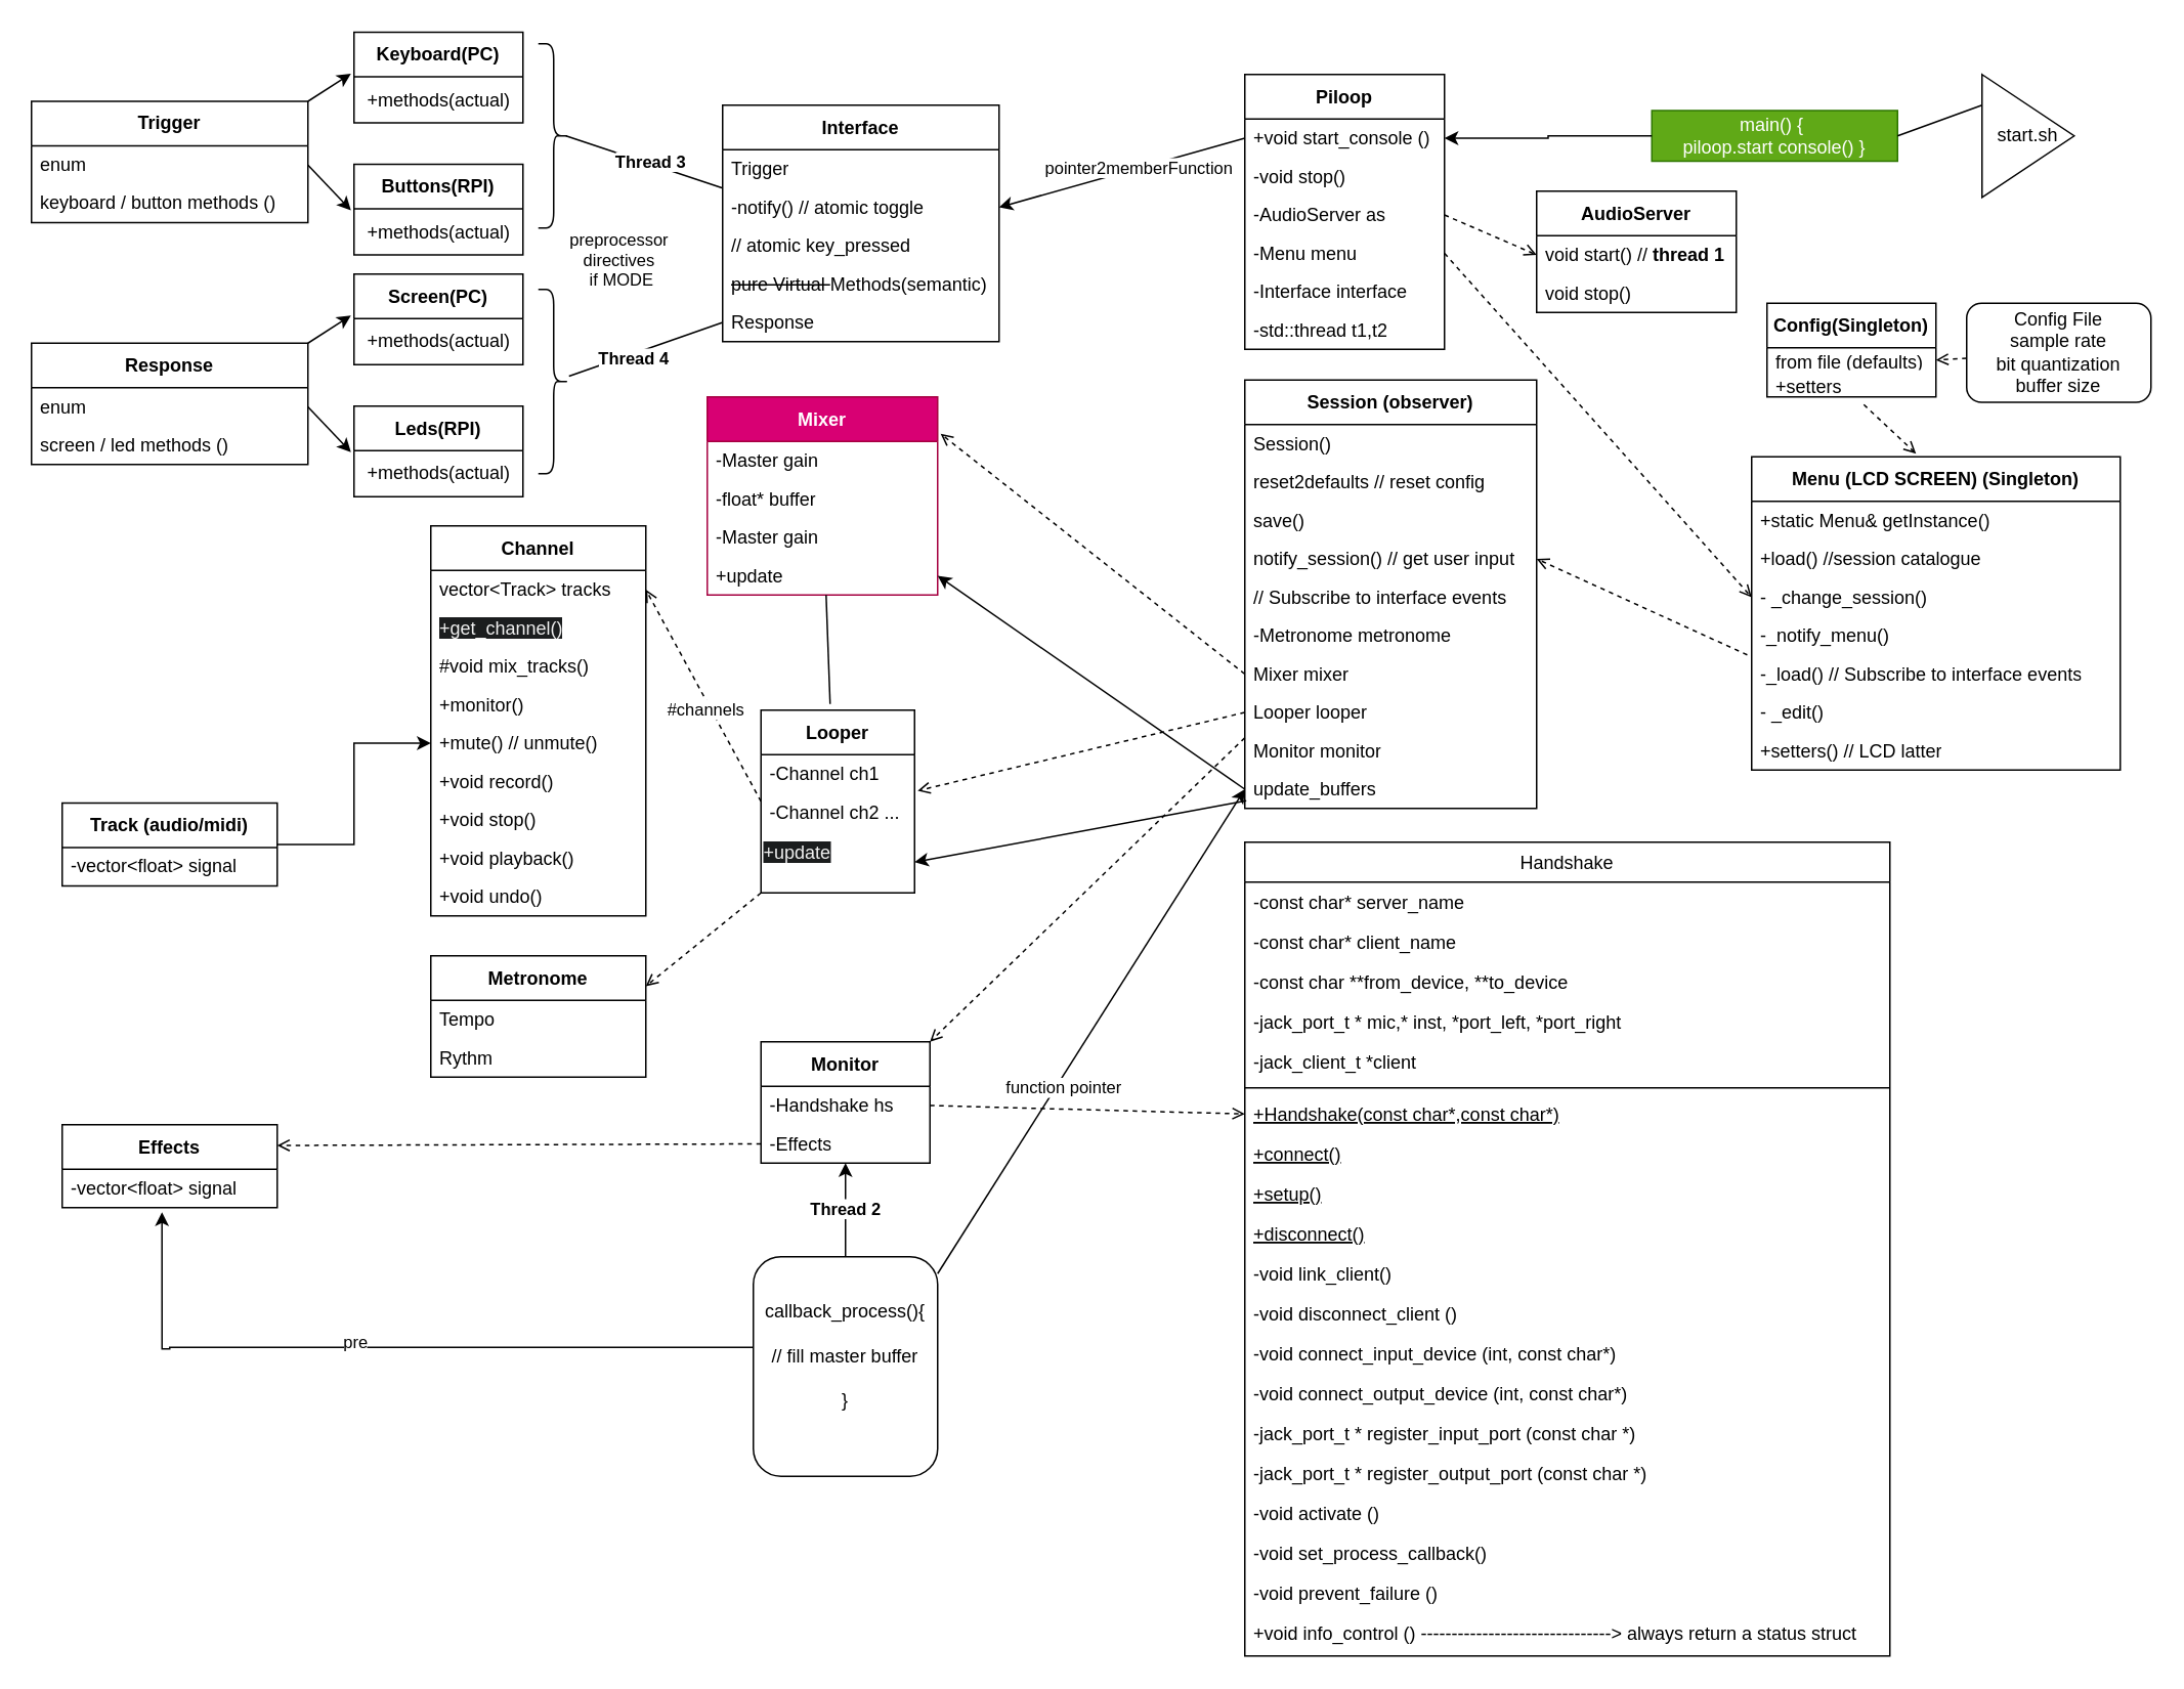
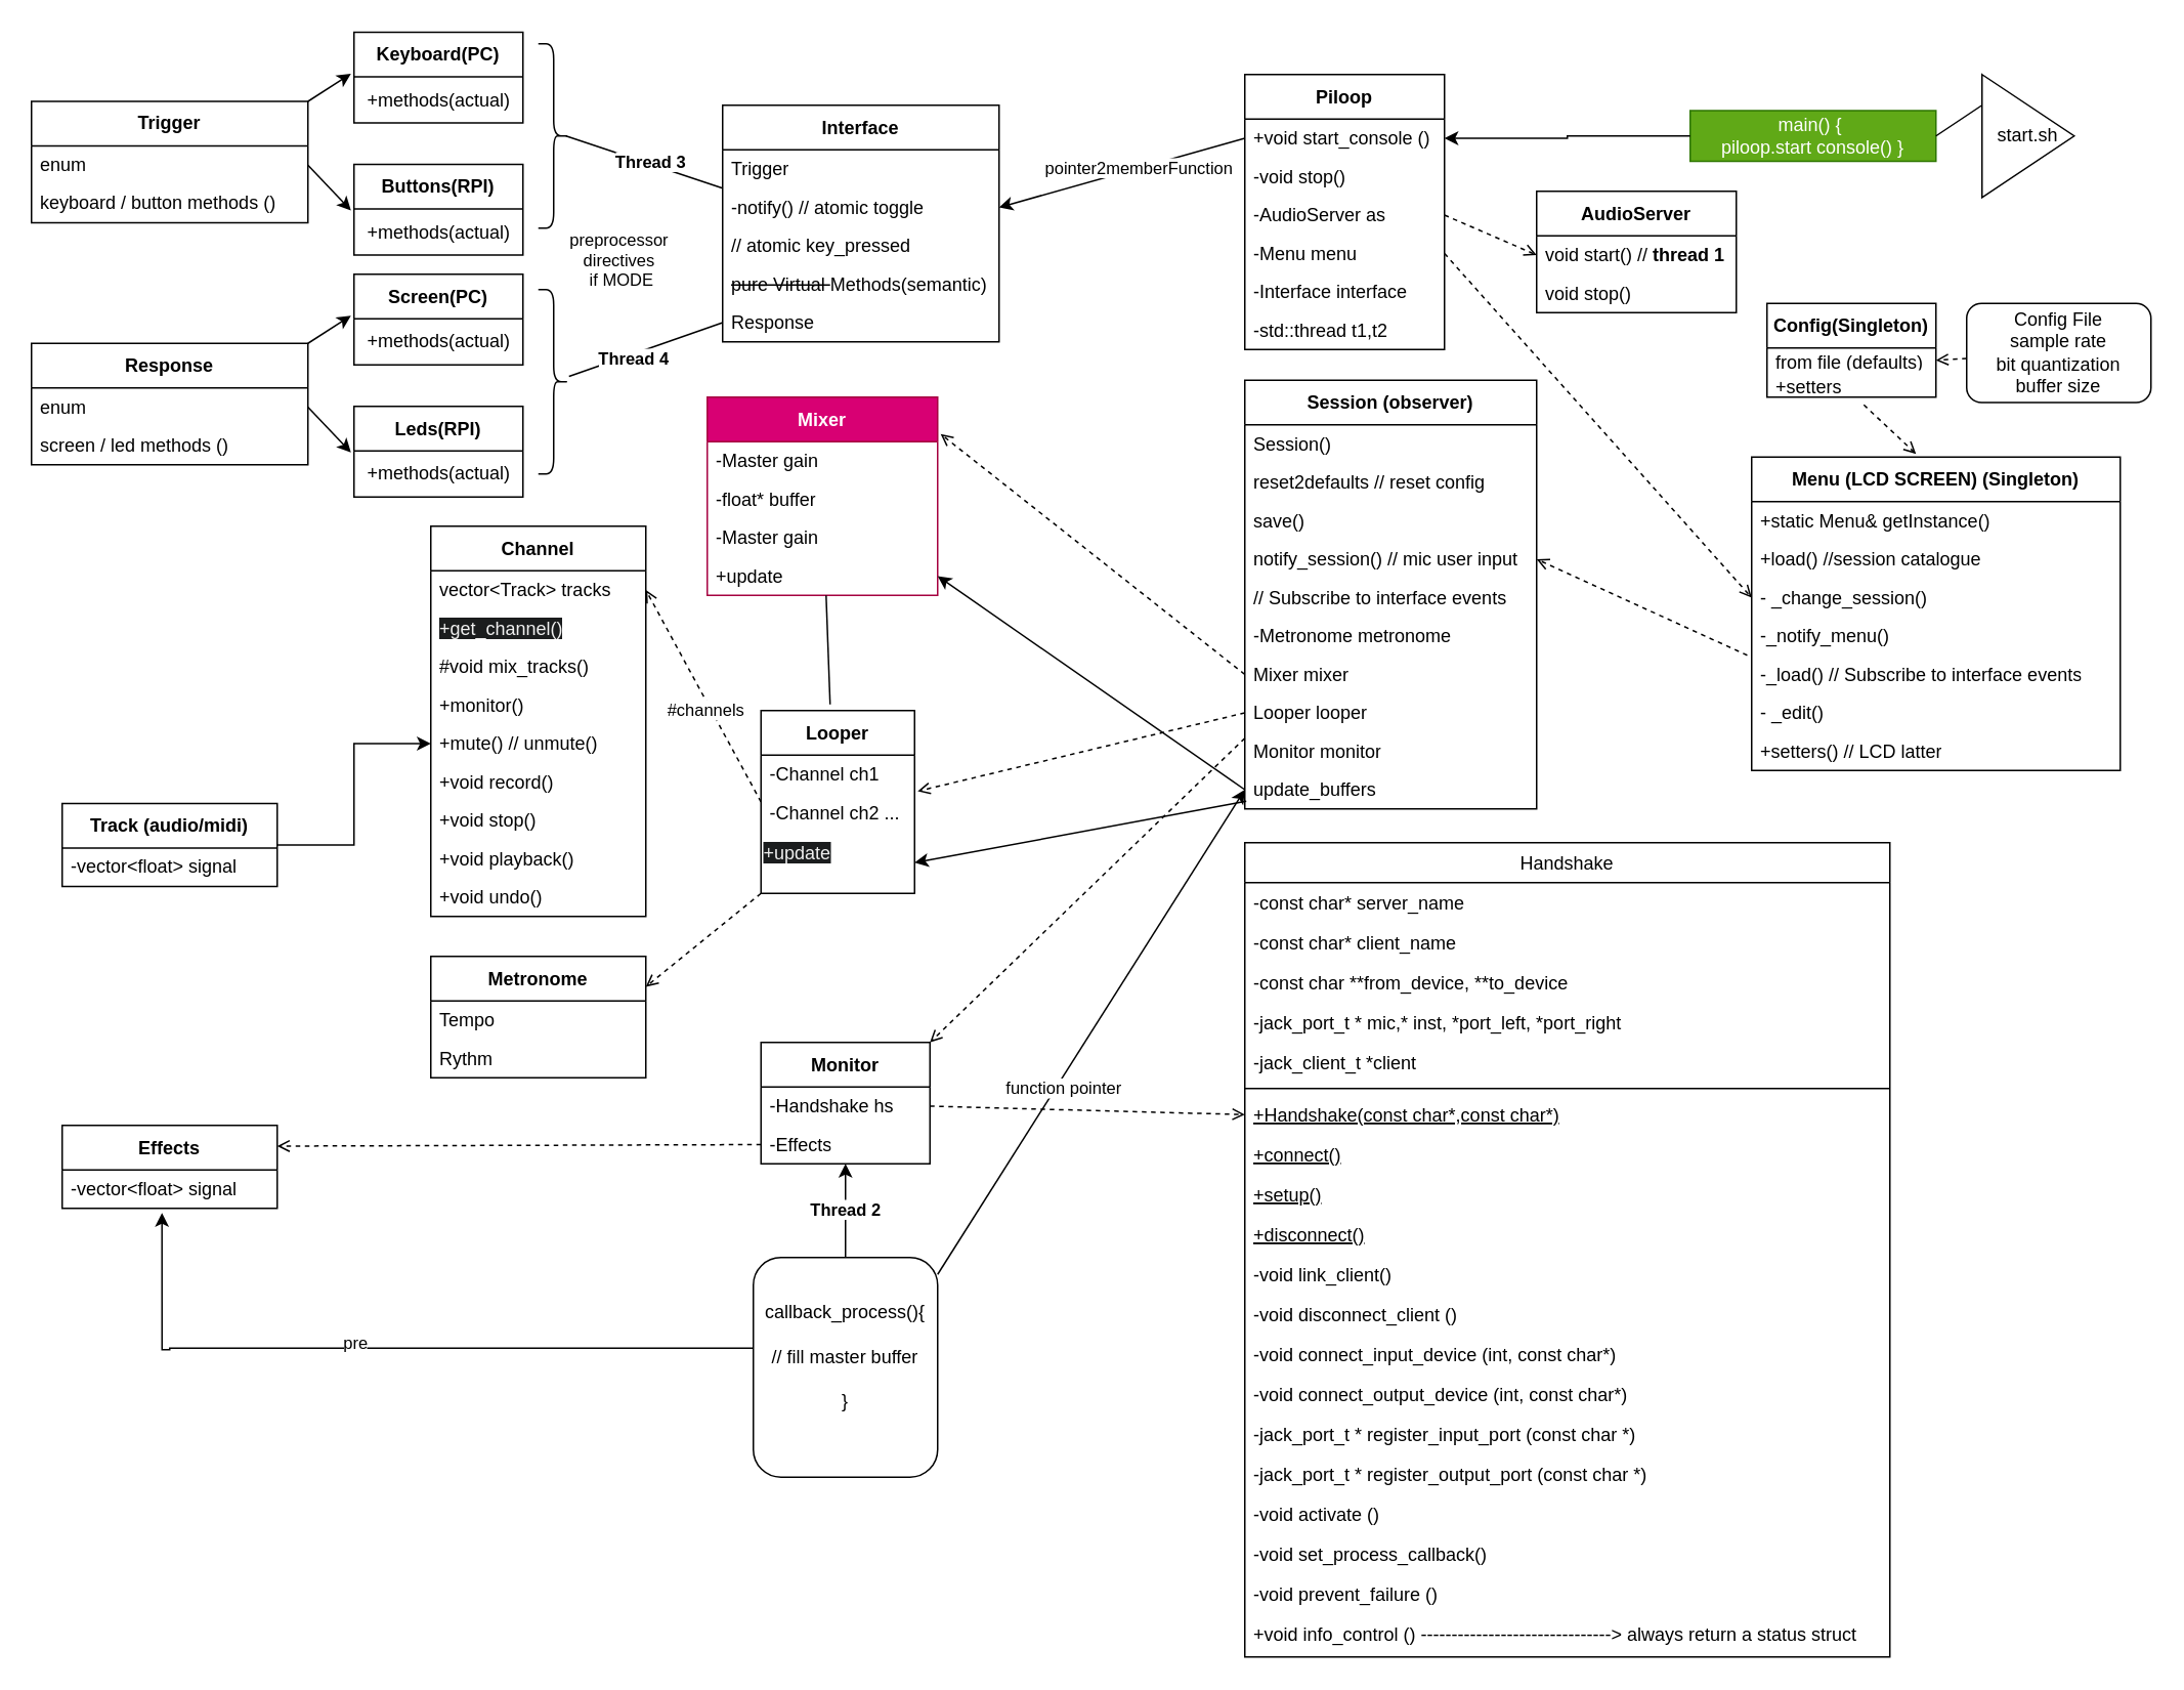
- <mxCell id="118" value="&lt;div&gt;&lt;span style=&quot;background-color: initial;&quot;&gt;main() {&amp;nbsp;&lt;/span&gt;&lt;/div&gt;&lt;div&gt;&lt;span style=&quot;background-color: initial;&quot;&gt;piloop.start console() }&lt;/span&gt;&lt;/div&gt;" style="rounded=0;whiteSpace=wrap;html=1;fillColor=#60a917;fontColor=#ffffff;strokeColor=#2D7600;" parent="1" vertex="1"><mxGeometry x="1075" y="71.5" width="160" height="33" as="geometry" /></mxCell>
+ <mxCell id="118" value="&lt;div&gt;&lt;span style=&quot;background-color: initial;&quot;&gt;main() {&amp;nbsp;&lt;/span&gt;&lt;/div&gt;&lt;div&gt;&lt;span style=&quot;background-color: initial;&quot;&gt;piloop.start console() }&lt;/span&gt;&lt;/div&gt;" style="rounded=0;whiteSpace=wrap;html=1;fillColor=#60a917;fontColor=#ffffff;strokeColor=#2D7600;" parent="1" vertex="1"><mxGeometry x="1100" y="71.5" width="160" height="33" as="geometry" /></mxCell>
- <mxCell id="35" value="notify_session() // get user input" style="text;html=1;strokeColor=none;fillColor=none;align=left;verticalAlign=middle;spacingLeft=4;spacingRight=4;overflow=hidden;rotatable=0;points=[[0,0.5],[1,0.5]];portConstraint=eastwest;whiteSpace=wrap;" parent="31" vertex="1"><mxGeometry y="104" width="190" height="25" as="geometry" /></mxCell>
+ <mxCell id="35" value="notify_session() // mic user input" style="text;html=1;strokeColor=none;fillColor=none;align=left;verticalAlign=middle;spacingLeft=4;spacingRight=4;overflow=hidden;rotatable=0;points=[[0,0.5],[1,0.5]];portConstraint=eastwest;whiteSpace=wrap;" parent="31" vertex="1"><mxGeometry y="104" width="190" height="25" as="geometry" /></mxCell>
